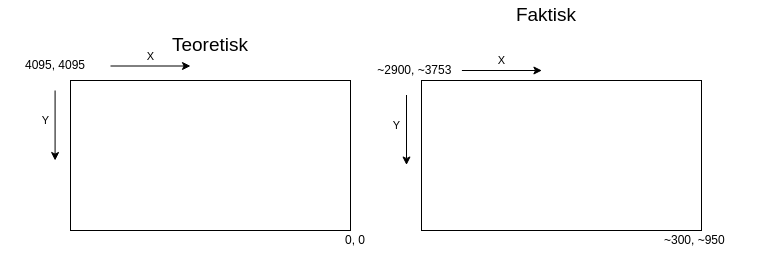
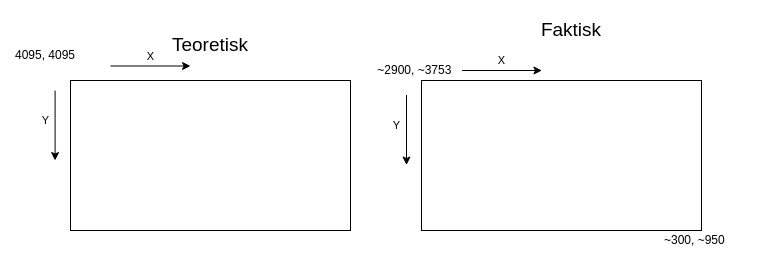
- <mxCell id="8" value="Faktisk" style="text;html=1;strokeColor=none;fillColor=none;align=center;verticalAlign=middle;whiteSpace=wrap;rounded=0;fontSize=19;" vertex="1" parent="1"><mxGeometry x="516" y="5" width="60" height="20" as="geometry" /></mxCell>
+ <mxCell id="8" value="Faktisk" style="text;html=1;strokeColor=none;fillColor=none;align=center;verticalAlign=middle;whiteSpace=wrap;rounded=0;fontSize=19;" vertex="1" parent="1"><mxGeometry x="541" y="20" width="60" height="20" as="geometry" /></mxCell>
- <mxCell id="3" value="4095, 4095" style="text;html=1;strokeColor=none;fillColor=none;align=center;verticalAlign=middle;whiteSpace=wrap;rounded=0;" vertex="1" parent="1"><mxGeometry x="20" y="55" width="70" height="20" as="geometry" /></mxCell>
+ <mxCell id="3" value="4095, 4095" style="text;html=1;strokeColor=none;fillColor=none;align=center;verticalAlign=middle;whiteSpace=wrap;rounded=0;" vertex="1" parent="1"><mxGeometry x="10" y="45" width="70" height="20" as="geometry" /></mxCell>
- <mxCell id="6" value="0, 0" style="text;html=1;strokeColor=none;fillColor=none;align=center;verticalAlign=middle;whiteSpace=wrap;rounded=0;" vertex="1" parent="1"><mxGeometry x="320" y="230" width="70" height="20" as="geometry" /></mxCell>
